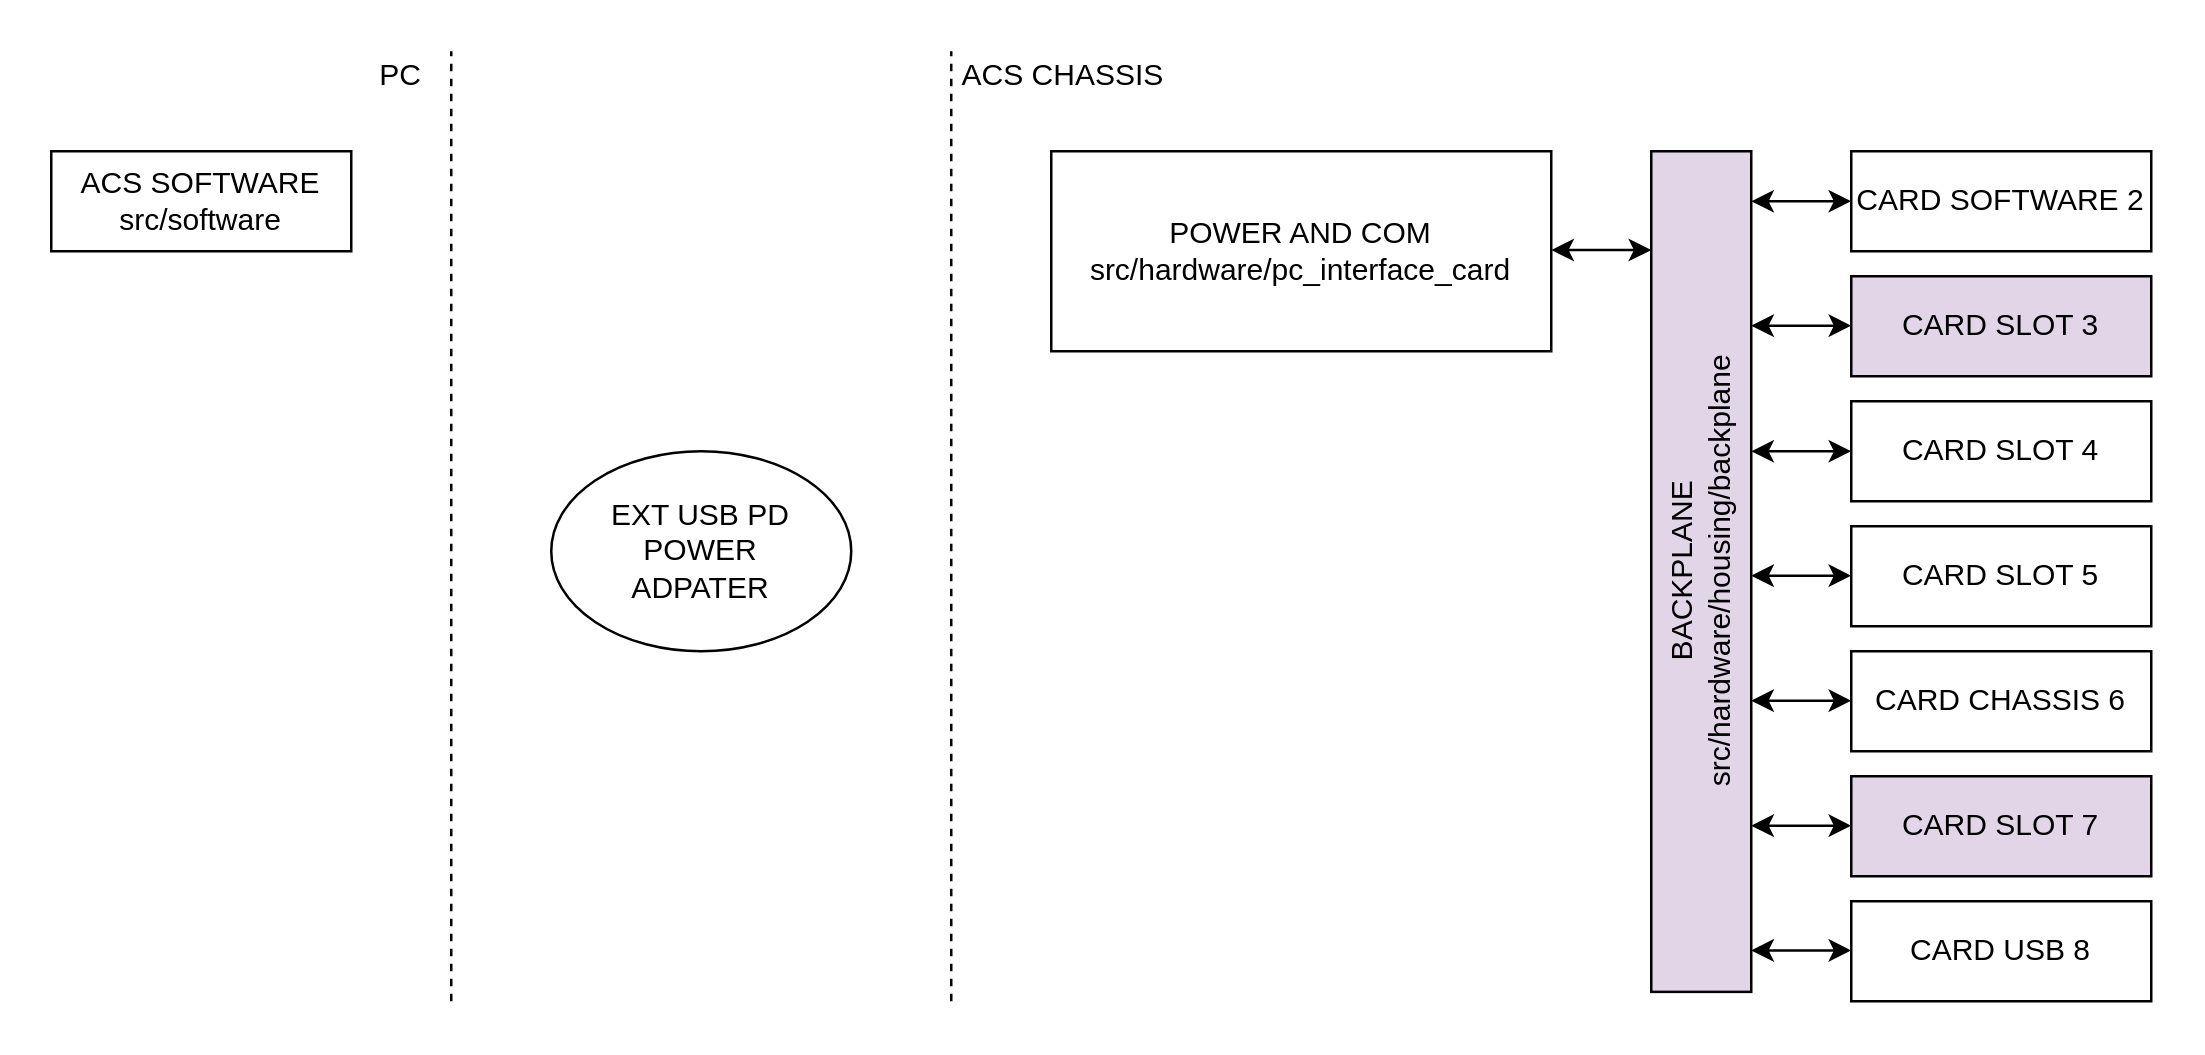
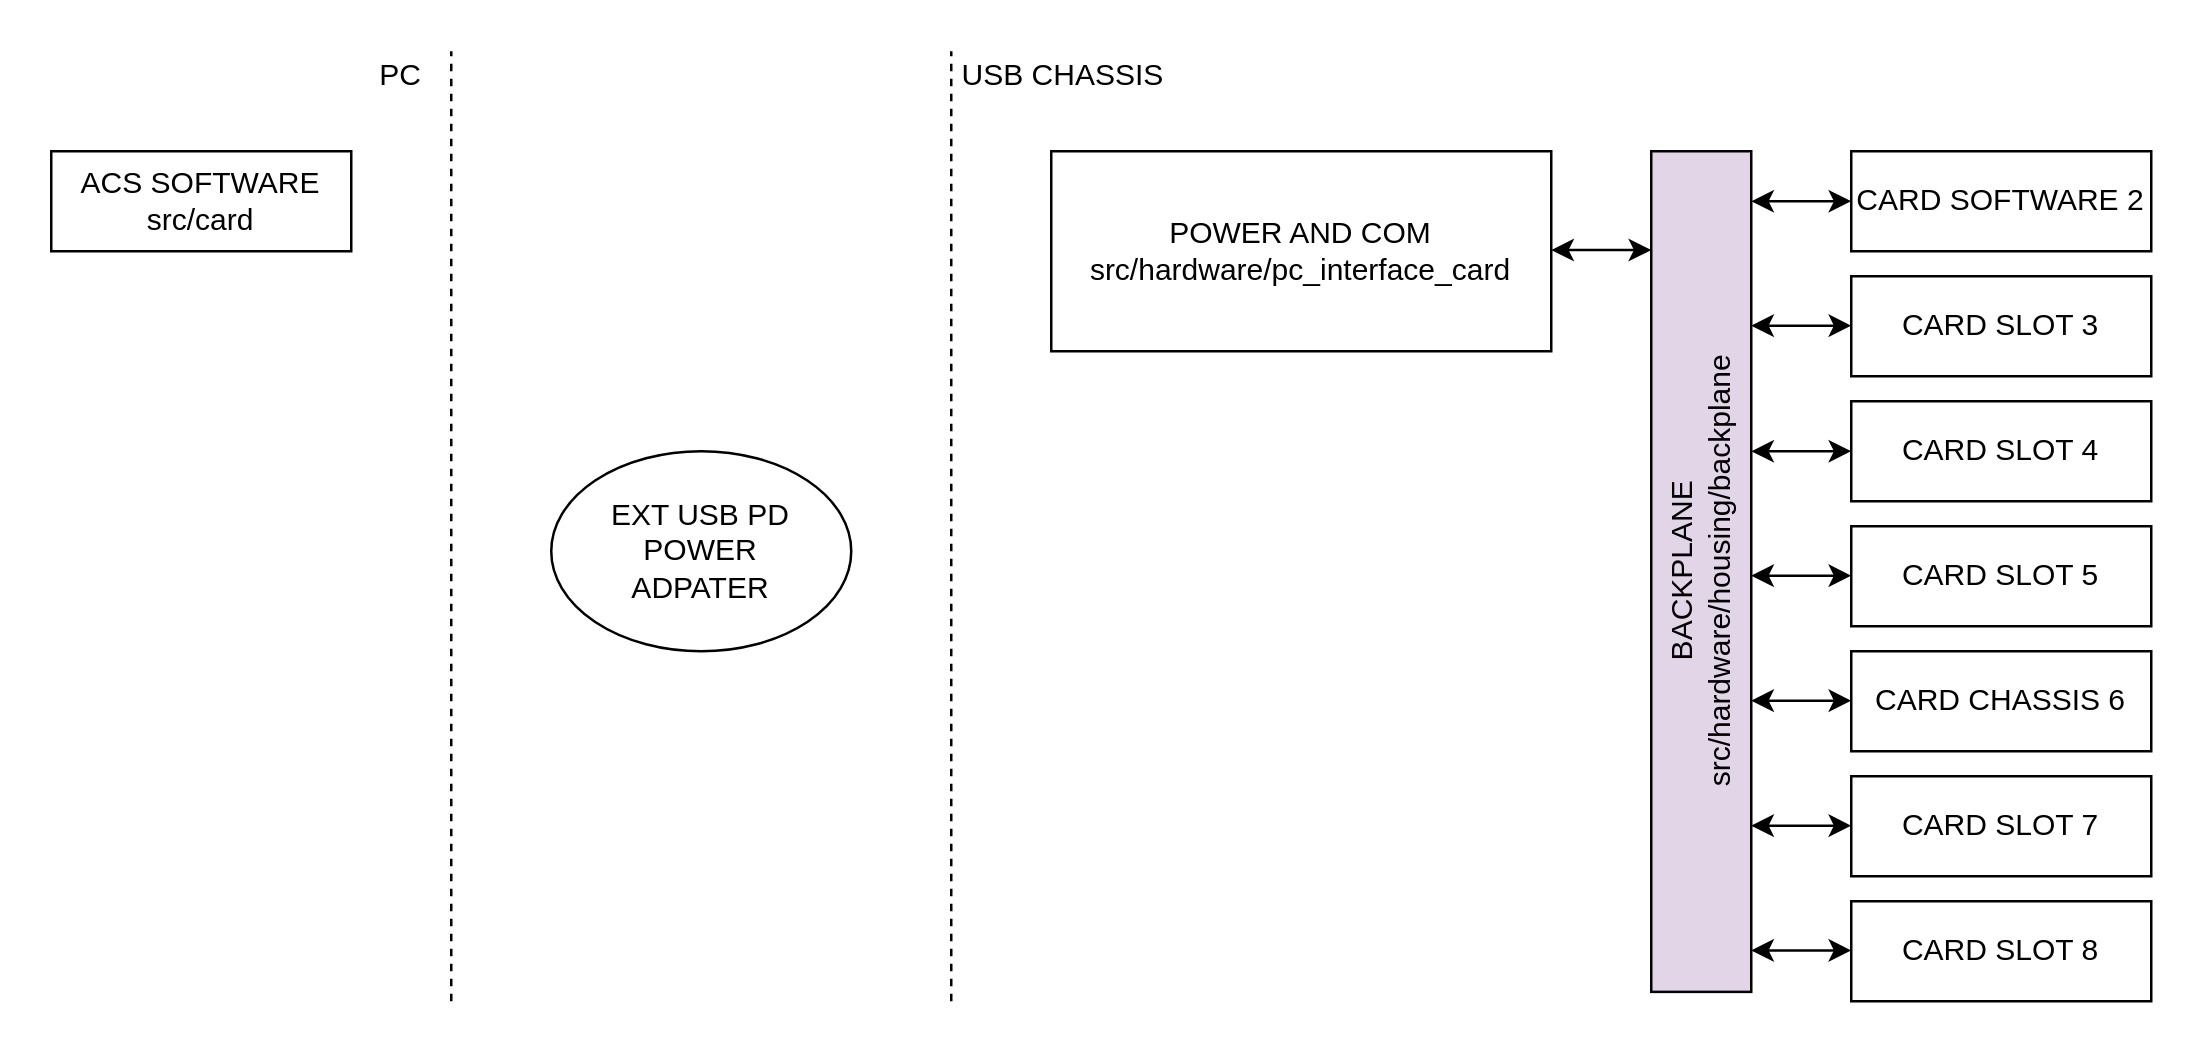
- <mxCell id="3" value="ACS CHASSIS" style="text;html=1;strokeColor=none;fillColor=none;align=center;verticalAlign=middle;whiteSpace=wrap;rounded=0;" vertex="1" parent="1"><mxGeometry x="380" y="20" width="90" height="20" as="geometry" /></mxCell>
+ <mxCell id="3" value="USB CHASSIS" style="text;html=1;strokeColor=none;fillColor=none;align=center;verticalAlign=middle;whiteSpace=wrap;rounded=0;" vertex="1" parent="1"><mxGeometry x="380" y="20" width="90" height="20" as="geometry" /></mxCell>
- <mxCell id="9" value="ACS SOFTWARE&lt;br&gt;src/software" style="rounded=0;whiteSpace=wrap;html=1;" vertex="1" parent="1"><mxGeometry x="20" y="60" width="120" height="40" as="geometry" /></mxCell>
+ <mxCell id="9" value="ACS SOFTWARE&lt;br&gt;src/card" style="rounded=0;whiteSpace=wrap;html=1;" vertex="1" parent="1"><mxGeometry x="20" y="60" width="120" height="40" as="geometry" /></mxCell>
- <mxCell id="11" value="CARD SLOT 3" style="rounded=0;whiteSpace=wrap;html=1;fillColor=#e1d5e7;" vertex="1" parent="1"><mxGeometry x="740" y="110" width="120" height="40" as="geometry" /></mxCell>
+ <mxCell id="11" value="CARD SLOT 3" style="rounded=0;whiteSpace=wrap;html=1;" vertex="1" parent="1"><mxGeometry x="740" y="110" width="120" height="40" as="geometry" /></mxCell>
- <mxCell id="15" value="CARD SLOT 7" style="rounded=0;whiteSpace=wrap;html=1;fillColor=#e1d5e7;" vertex="1" parent="1"><mxGeometry x="740" y="310" width="120" height="40" as="geometry" /></mxCell>
+ <mxCell id="15" value="CARD SLOT 7" style="rounded=0;whiteSpace=wrap;html=1;" vertex="1" parent="1"><mxGeometry x="740" y="310" width="120" height="40" as="geometry" /></mxCell>
- <mxCell id="16" value="CARD USB 8" style="rounded=0;whiteSpace=wrap;html=1;" vertex="1" parent="1"><mxGeometry x="740" y="360" width="120" height="40" as="geometry" /></mxCell>
+ <mxCell id="16" value="CARD SLOT 8" style="rounded=0;whiteSpace=wrap;html=1;" vertex="1" parent="1"><mxGeometry x="740" y="360" width="120" height="40" as="geometry" /></mxCell>
